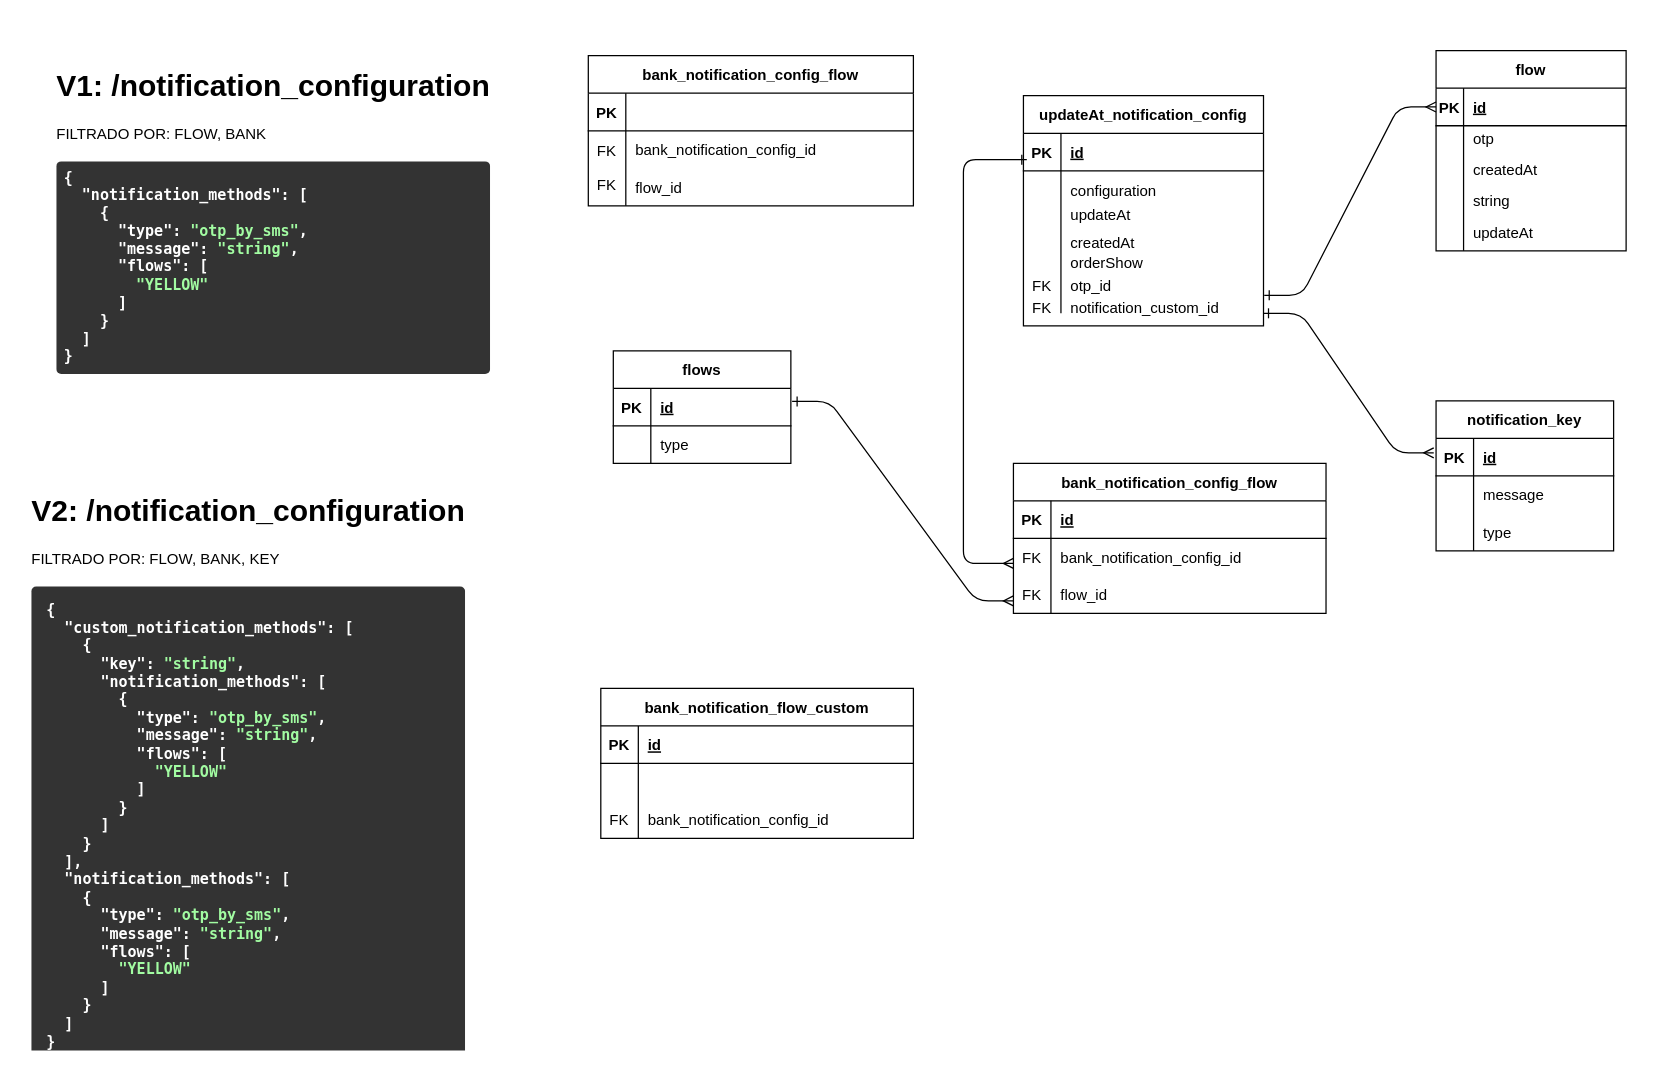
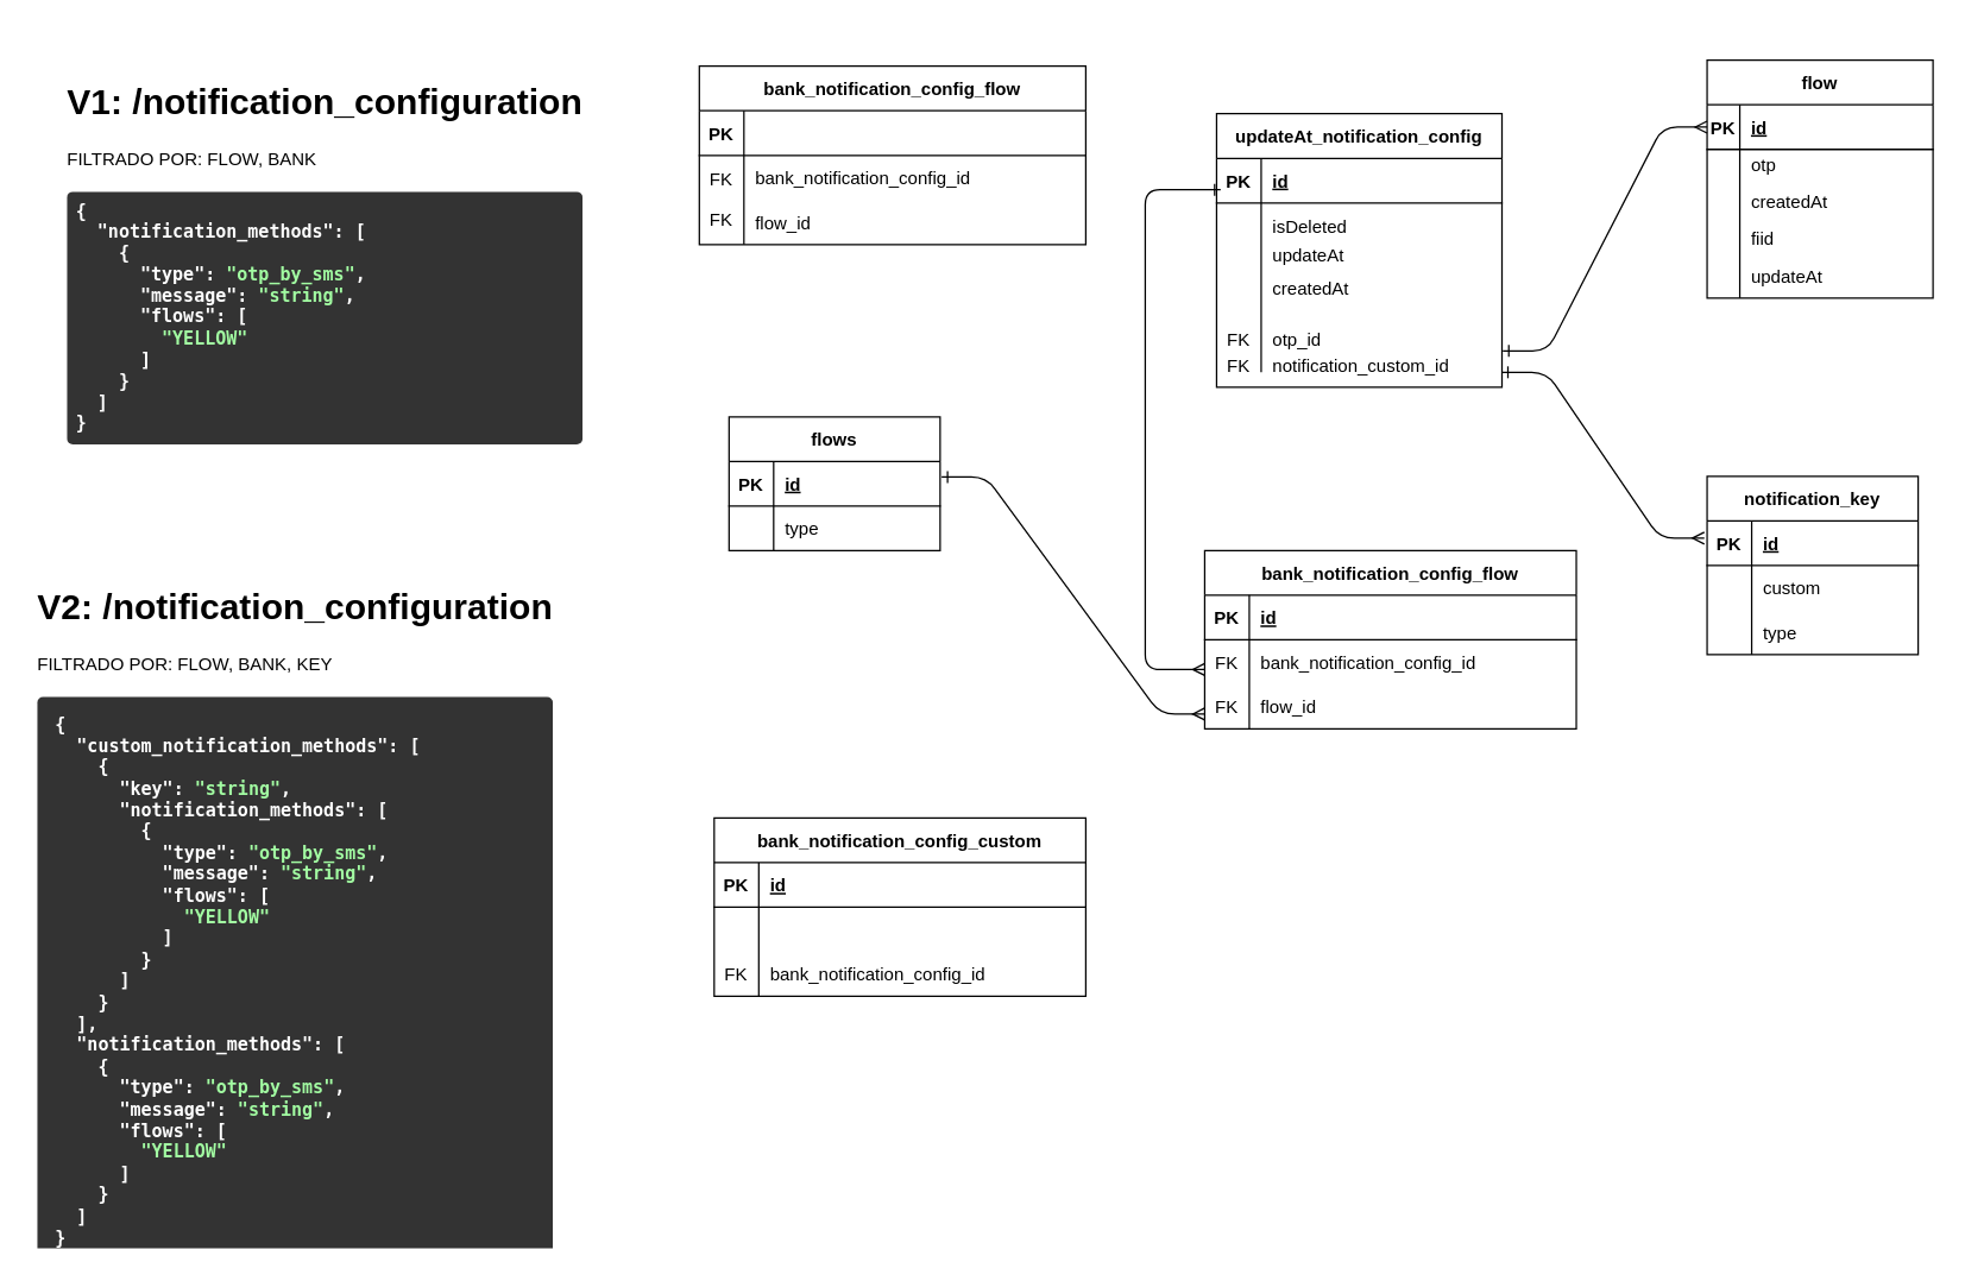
- <mxCell id="36" value="configuration" style="shape=partialRectangle;overflow=hidden;connectable=0;fillColor=none;top=0;left=0;bottom=0;right=0;align=left;spacingLeft=6;" vertex="1" parent="1"><mxGeometry x="848" y="140" width="230" height="24" as="geometry"><mxRectangle width="230" height="24" as="alternateBounds" /></mxGeometry></mxCell>
+ <mxCell id="36" value="isDeleted" style="shape=partialRectangle;overflow=hidden;connectable=0;fillColor=none;top=0;left=0;bottom=0;right=0;align=left;spacingLeft=6;" vertex="1" parent="1"><mxGeometry x="848" y="140" width="230" height="24" as="geometry"><mxRectangle width="230" height="24" as="alternateBounds" /></mxGeometry></mxCell>
- <mxCell id="15" value="string" style="shape=partialRectangle;overflow=hidden;connectable=0;fillColor=none;top=0;left=0;bottom=0;right=0;align=left;spacingLeft=6;" vertex="1" parent="13"><mxGeometry x="22" width="130" height="20" as="geometry"><mxRectangle width="130" height="20" as="alternateBounds" /></mxGeometry></mxCell>
+ <mxCell id="15" value="fiid" style="shape=partialRectangle;overflow=hidden;connectable=0;fillColor=none;top=0;left=0;bottom=0;right=0;align=left;spacingLeft=6;" vertex="1" parent="13"><mxGeometry x="22" width="130" height="20" as="geometry"><mxRectangle width="130" height="20" as="alternateBounds" /></mxGeometry></mxCell>
- <mxCell id="66" value="orderShow" style="shape=partialRectangle;overflow=hidden;connectable=0;fillColor=none;top=0;left=0;bottom=0;right=0;align=left;spacingLeft=6;" vertex="1" parent="1"><mxGeometry x="848" y="200" width="162" height="18" as="geometry"><mxRectangle width="230" height="24" as="alternateBounds" /></mxGeometry></mxCell>
- <mxCell id="25" value="message" style="shape=partialRectangle;overflow=hidden;connectable=0;fillColor=none;top=0;left=0;bottom=0;right=0;align=left;spacingLeft=6;" parent="23" vertex="1"><mxGeometry x="30" width="112" height="30" as="geometry"><mxRectangle width="112" height="30" as="alternateBounds" /></mxGeometry></mxCell>
+ <mxCell id="25" value="custom" style="shape=partialRectangle;overflow=hidden;connectable=0;fillColor=none;top=0;left=0;bottom=0;right=0;align=left;spacingLeft=6;" parent="23" vertex="1"><mxGeometry x="30" width="112" height="30" as="geometry"><mxRectangle width="112" height="30" as="alternateBounds" /></mxGeometry></mxCell>
- <mxCell id="78" value="bank_notification_flow_custom" style="shape=table;startSize=30;container=1;collapsible=1;childLayout=tableLayout;fixedRows=1;rowLines=0;fontStyle=1;align=center;resizeLast=1;" vertex="1" parent="1"><mxGeometry x="480" y="550" width="250" height="120" as="geometry" /></mxCell>
+ <mxCell id="78" value="bank_notification_config_custom" style="shape=table;startSize=30;container=1;collapsible=1;childLayout=tableLayout;fixedRows=1;rowLines=0;fontStyle=1;align=center;resizeLast=1;" vertex="1" parent="1"><mxGeometry x="480" y="550" width="250" height="120" as="geometry" /></mxCell>
